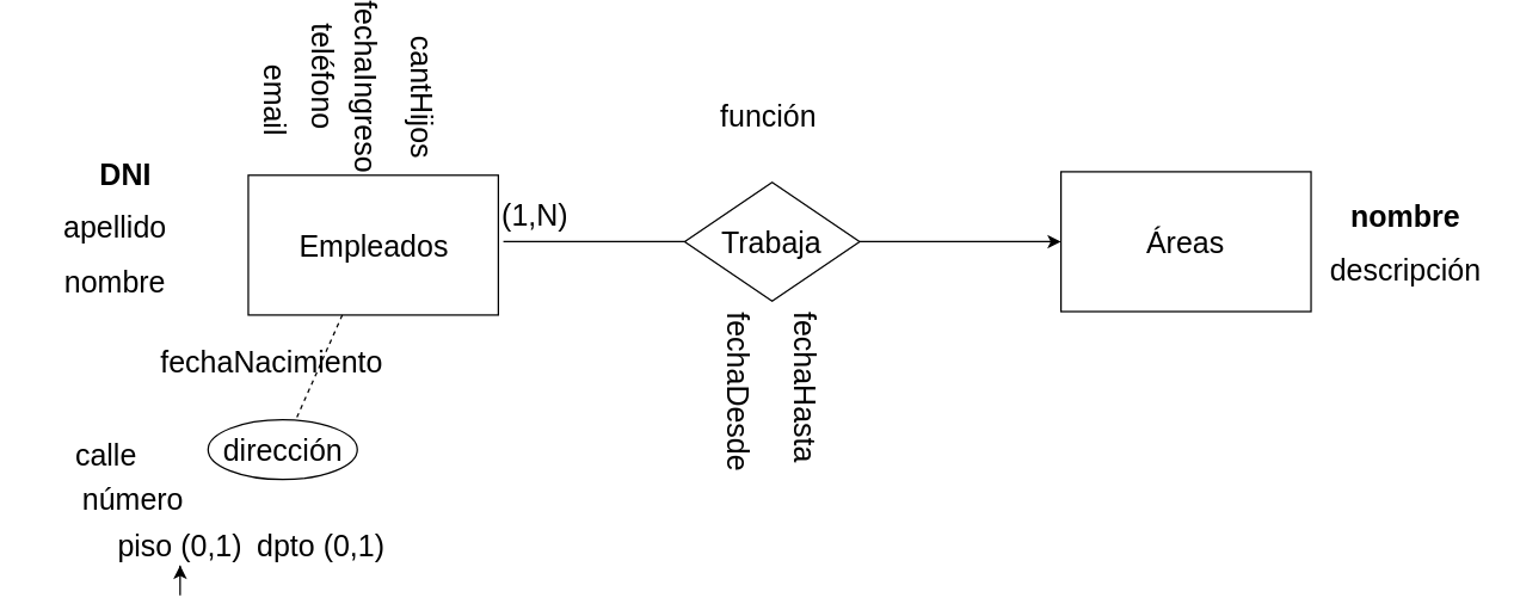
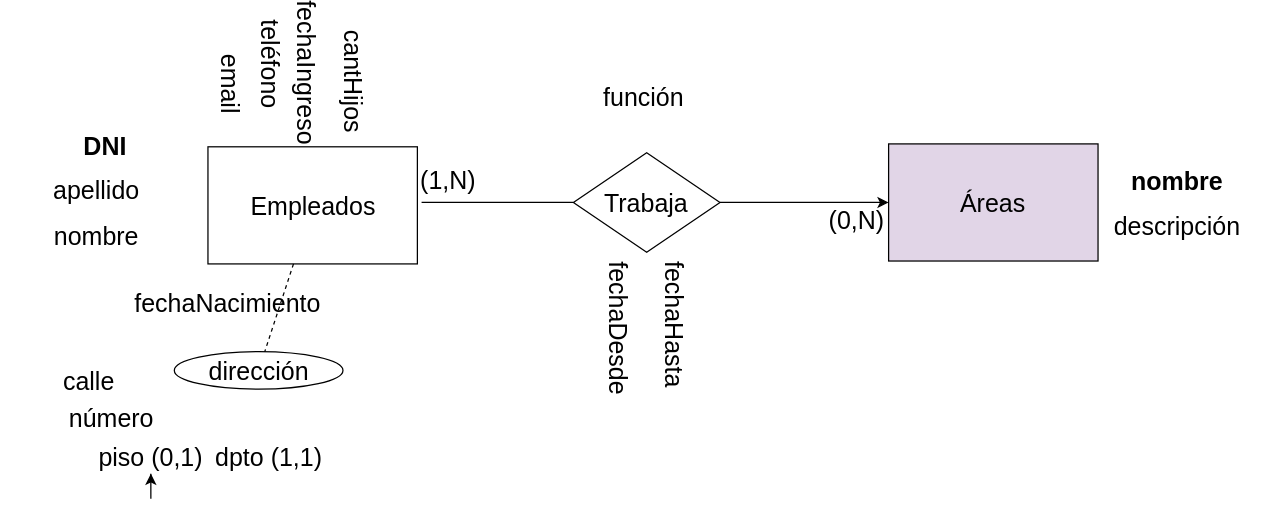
- <mxCell id="15" value="Áreas" style="whiteSpace=wrap;html=1;align=center;fontSize=20;" parent="1" vertex="1"><mxGeometry x="710.29" y="97.68" width="167.62" height="93.74" as="geometry" /></mxCell>
+ <mxCell id="15" value="Áreas" style="whiteSpace=wrap;html=1;align=center;fontSize=20;fillColor=#e1d5e7;" parent="1" vertex="1"><mxGeometry x="710.29" y="97.68" width="167.62" height="93.74" as="geometry" /></mxCell>
+ <mxCell id="21" value="(0,N)" style="text;html=1;strokeColor=none;fillColor=none;align=center;verticalAlign=middle;whiteSpace=wrap;rounded=0;fontSize=20;" parent="1" vertex="1"><mxGeometry x="660" y="144.55" width="50.29" height="27.55" as="geometry" /></mxCell>
- <mxCell id="17" value="dirección" style="ellipse;whiteSpace=wrap;html=1;align=center;fontSize=20;" parent="1" vertex="1"><mxGeometry x="138.57" y="264" width="100" height="40" as="geometry" /></mxCell>
+ <mxCell id="17" value="dirección" style="ellipse;whiteSpace=wrap;html=1;align=center;fontSize=20;" parent="1" vertex="1"><mxGeometry x="138.57" y="264" width="135" height="30" as="geometry" /></mxCell>
- <mxCell id="28" value="dpto (0,1)" style="text;html=1;strokeColor=none;fillColor=none;align=center;verticalAlign=middle;whiteSpace=wrap;rounded=0;fontSize=20;" vertex="1" parent="1"><mxGeometry x="165.5" y="335.1" width="97" height="26.58" as="geometry" /></mxCell>
+ <mxCell id="28" value="dpto (1,1)" style="text;html=1;strokeColor=none;fillColor=none;align=center;verticalAlign=middle;whiteSpace=wrap;rounded=0;fontSize=20;" vertex="1" parent="1"><mxGeometry x="165.5" y="335.1" width="97" height="26.58" as="geometry" /></mxCell>
